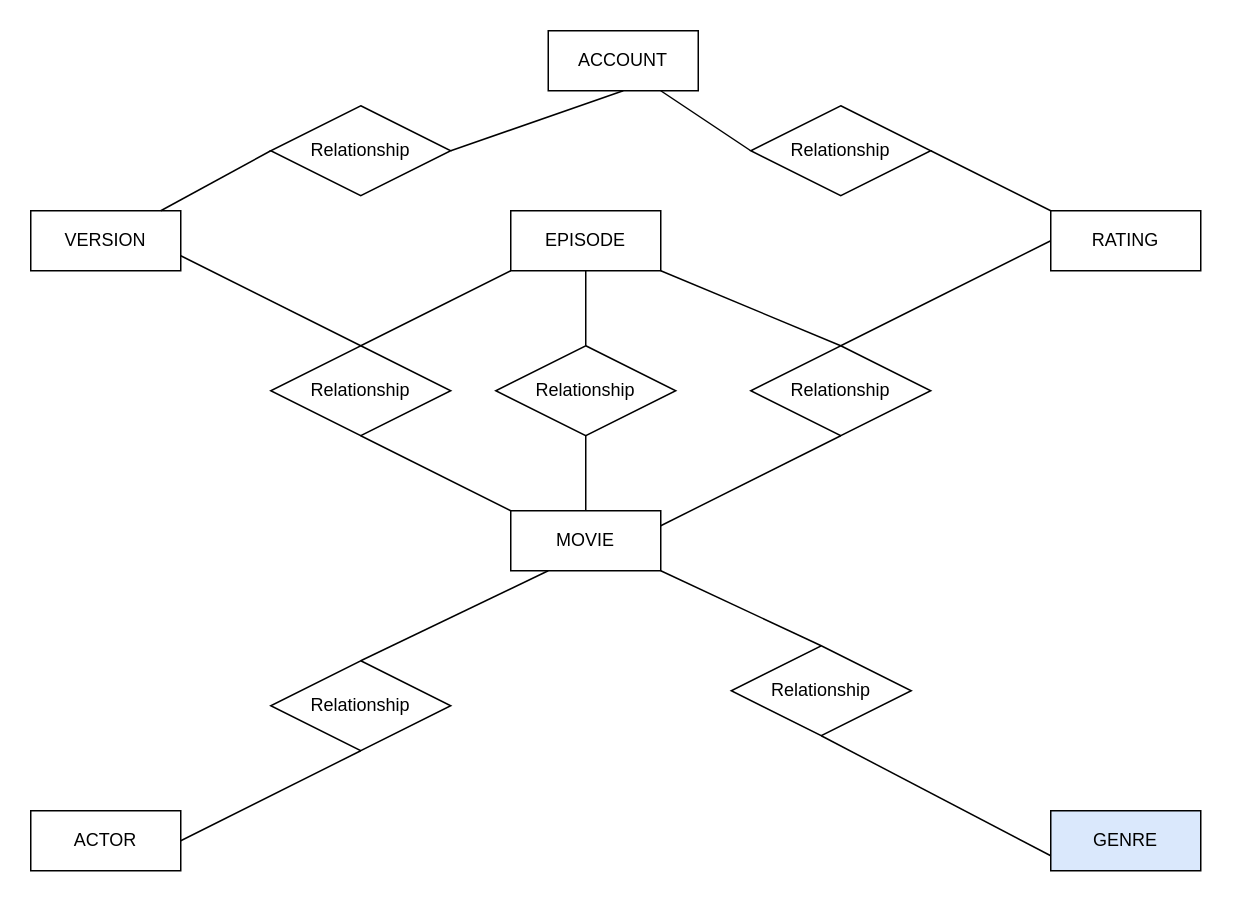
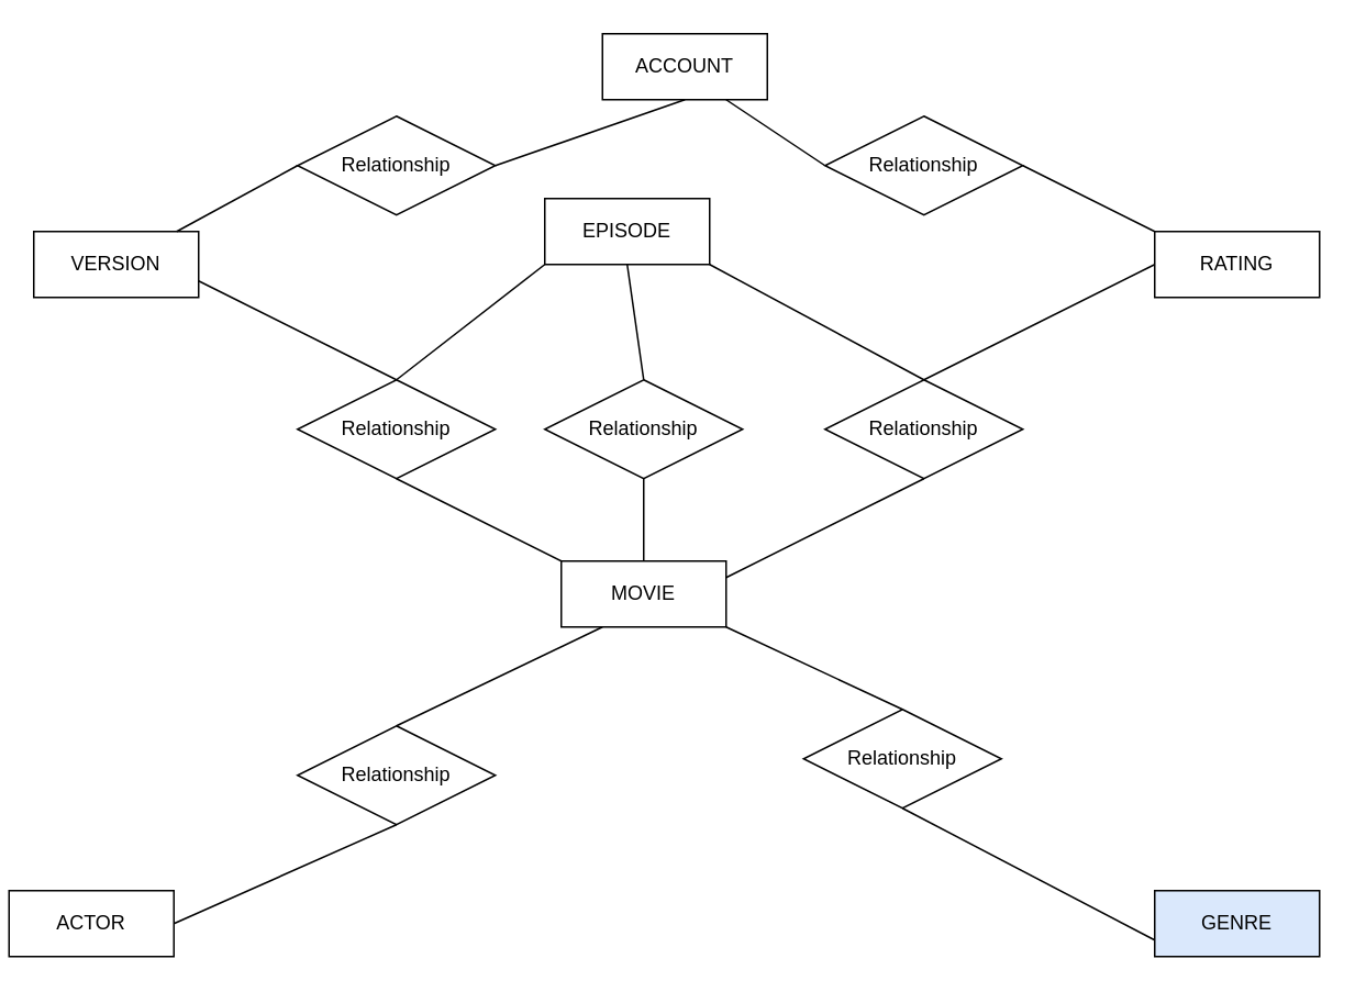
- <mxCell id="8" value="EPISODE" style="whiteSpace=wrap;html=1;align=center;" vertex="1" parent="1"><mxGeometry x="340" y="140" width="100" height="40" as="geometry" /></mxCell>
+ <mxCell id="8" value="EPISODE" style="whiteSpace=wrap;html=1;align=center;" vertex="1" parent="1"><mxGeometry x="330" y="120" width="100" height="40" as="geometry" /></mxCell>
- <mxCell id="5" value="ACTOR" style="whiteSpace=wrap;html=1;align=center;" vertex="1" parent="1"><mxGeometry x="20" y="540" width="100" height="40" as="geometry" /></mxCell>
+ <mxCell id="5" value="ACTOR" style="whiteSpace=wrap;html=1;align=center;" vertex="1" parent="1"><mxGeometry x="5" y="540" width="100" height="40" as="geometry" /></mxCell>
